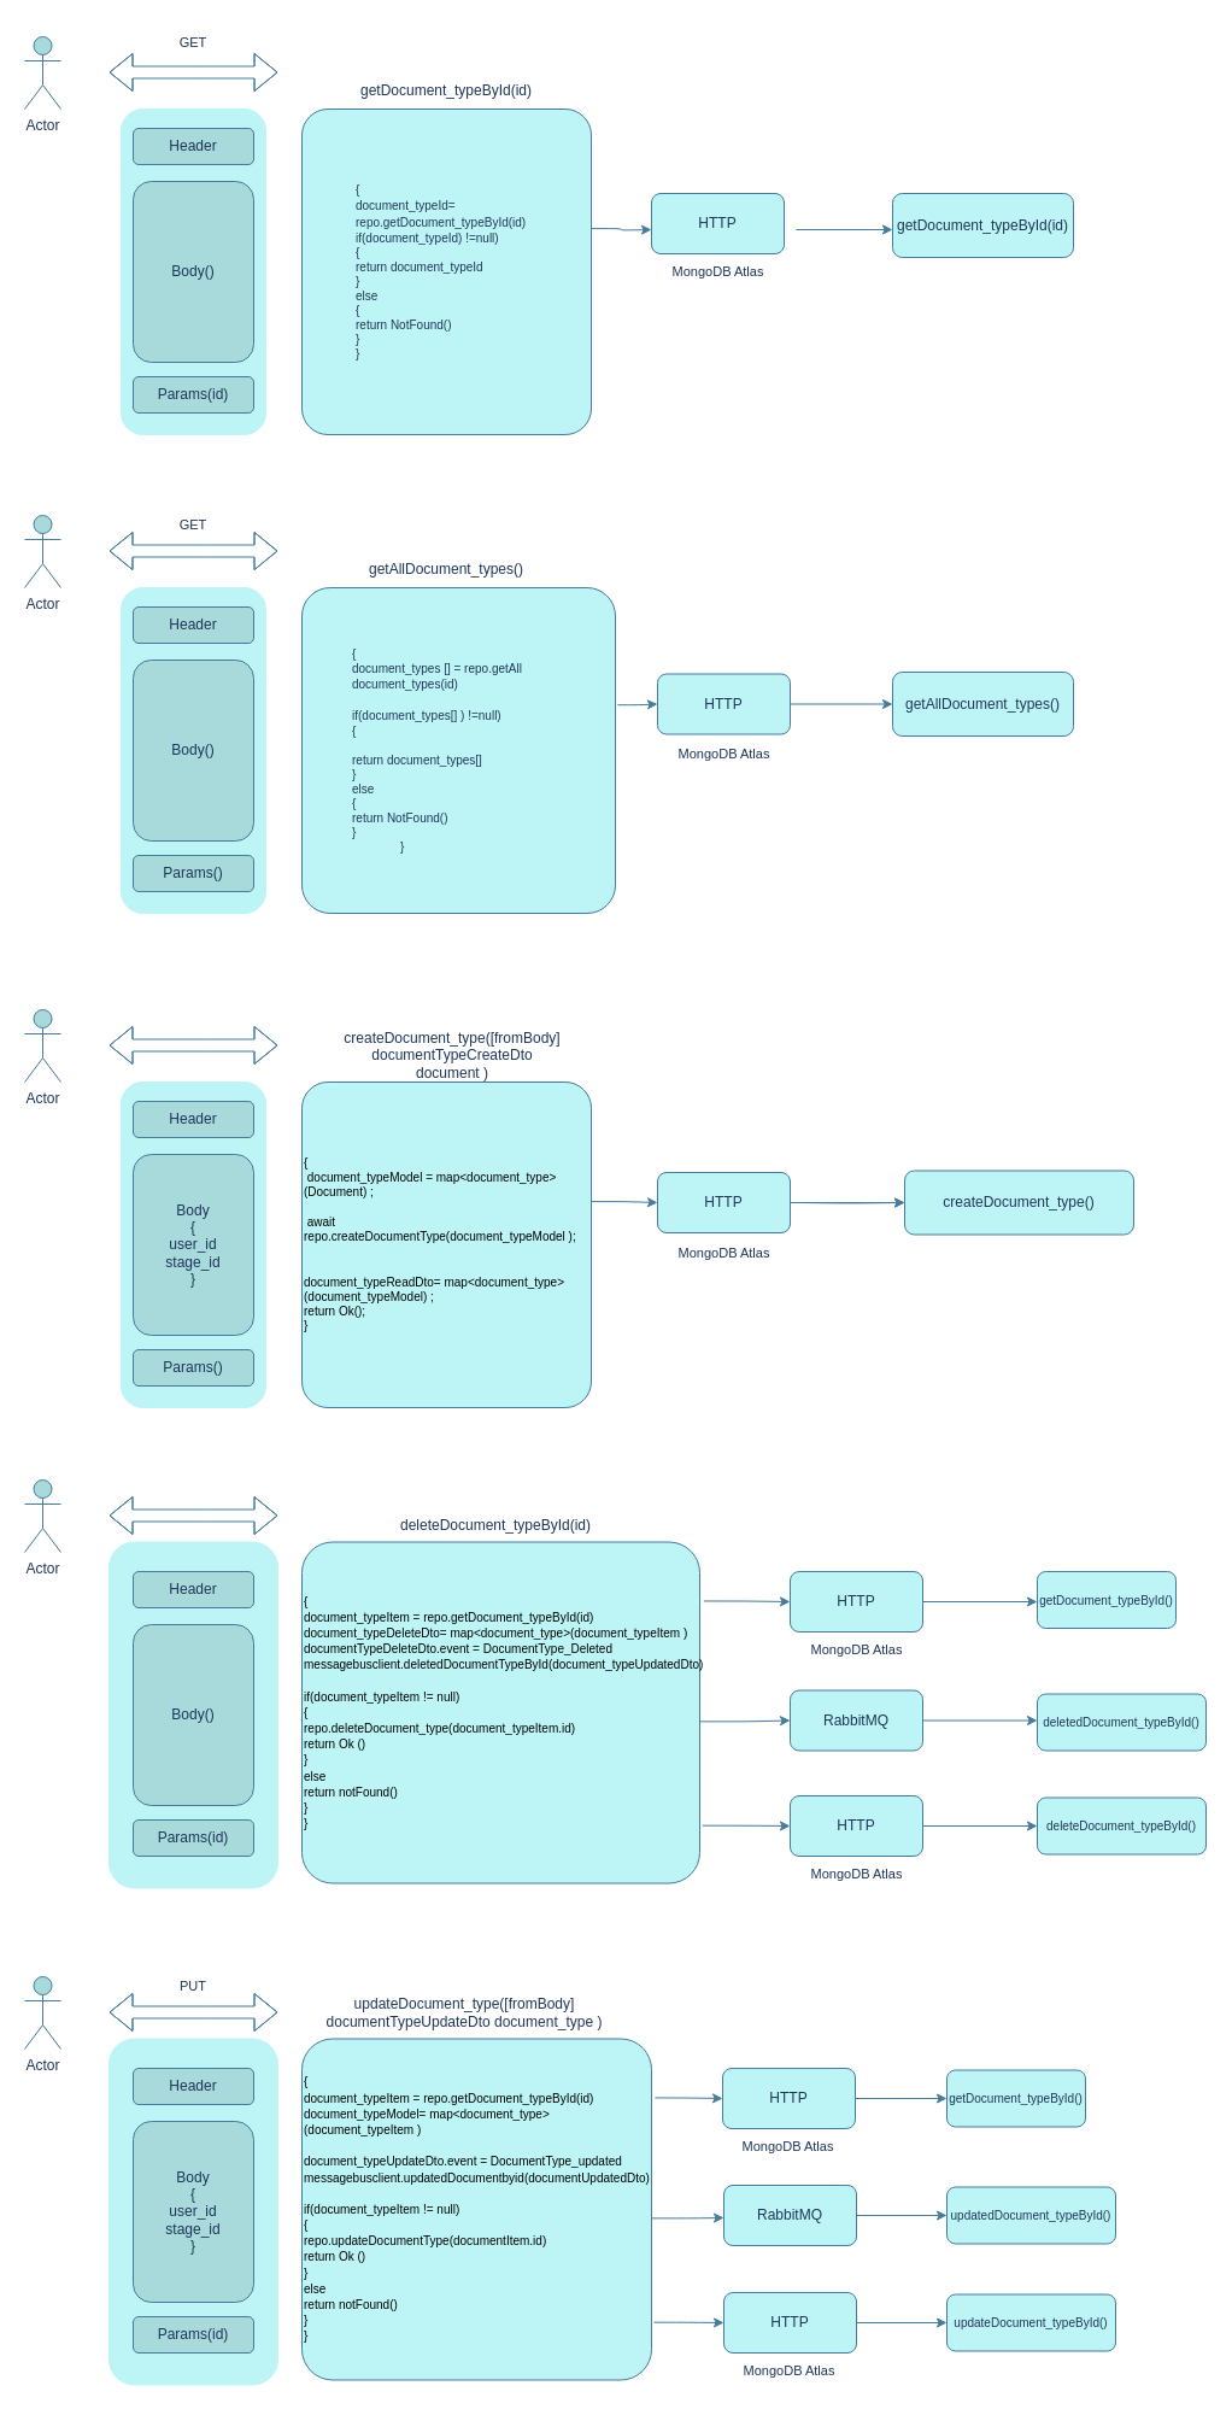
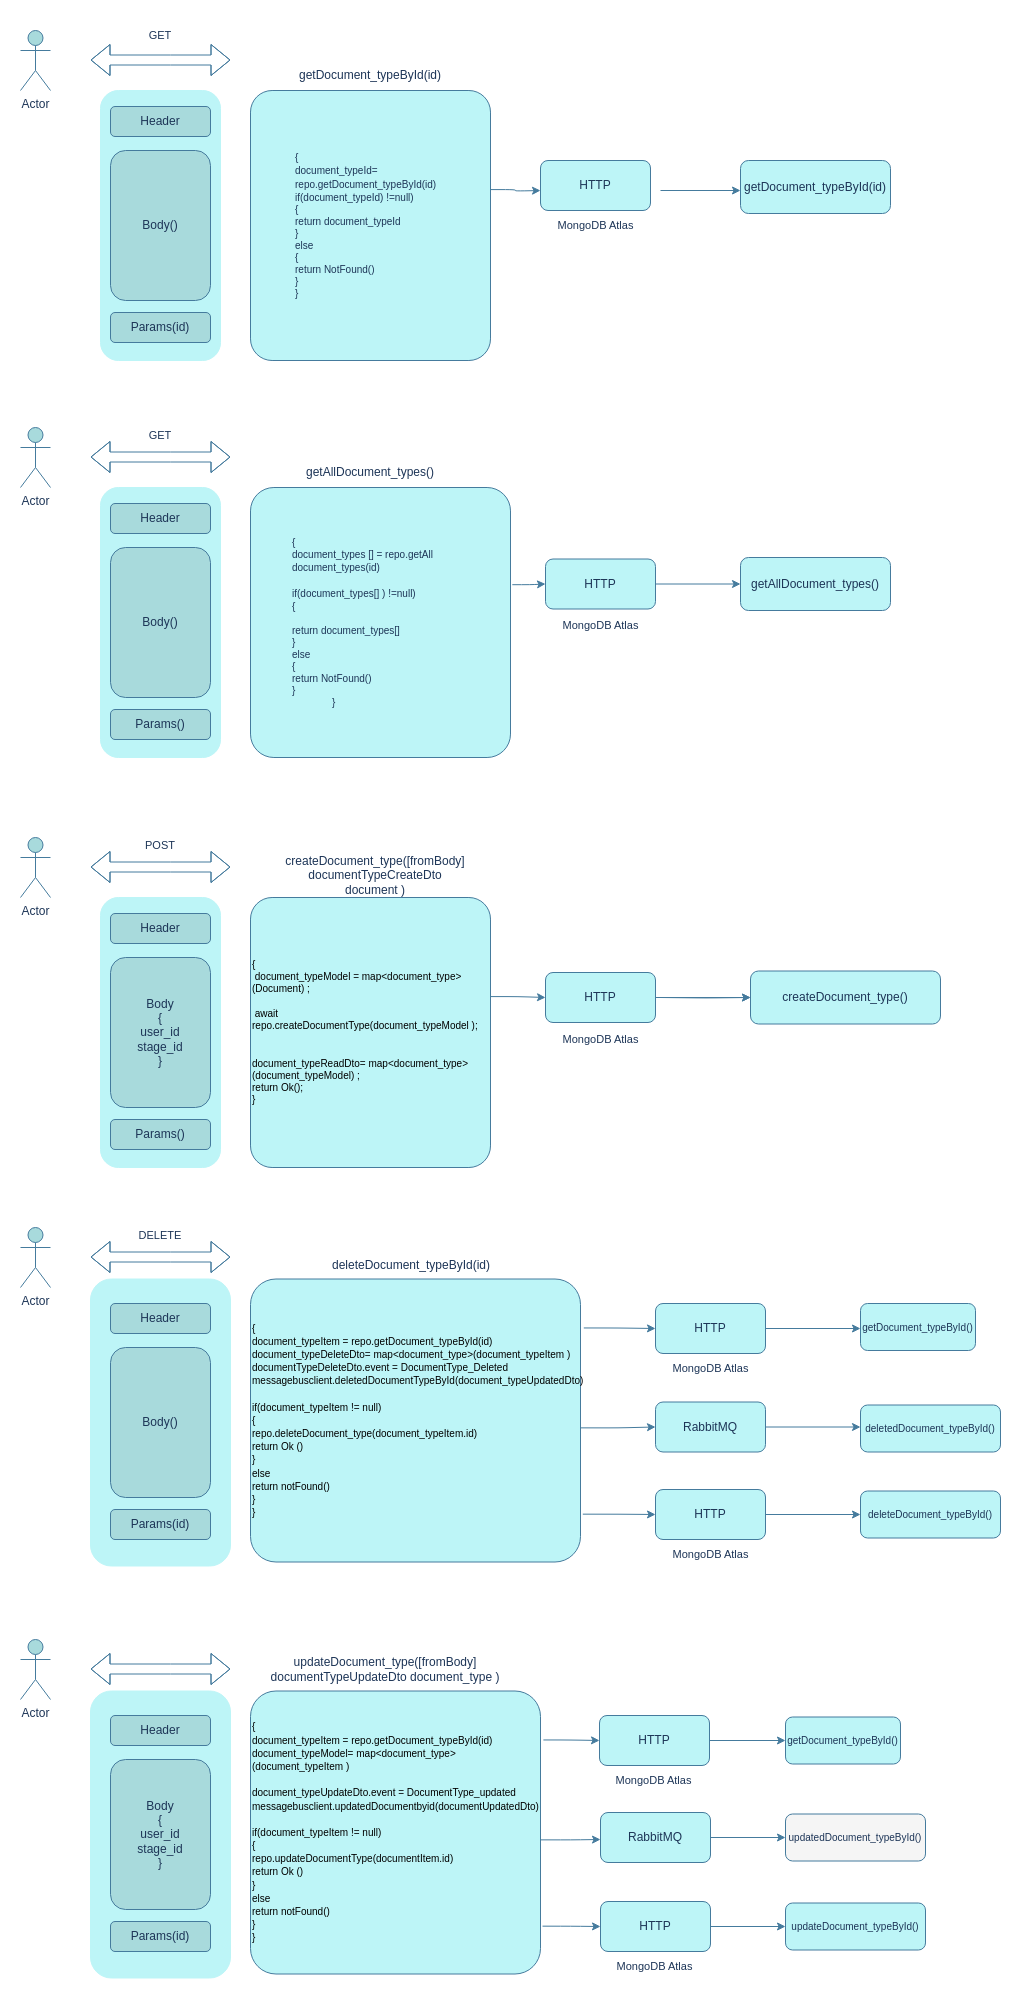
+ <mxCell id="37" value="POST" style="text;html=1;strokeColor=none;fillColor=none;align=center;verticalAlign=middle;whiteSpace=wrap;rounded=0;fontSize=11;fontColor=#1D3557;" vertex="1" parent="1"><mxGeometry x="130" y="830" width="60" height="30" as="geometry" /></mxCell>
+ <mxCell id="52" value="DELETE" style="text;html=1;strokeColor=none;fillColor=none;align=center;verticalAlign=middle;whiteSpace=wrap;rounded=0;fontSize=11;fontColor=#1D3557;" vertex="1" parent="1"><mxGeometry x="130" y="1220" width="60" height="30" as="geometry" /></mxCell>
- <mxCell id="79" value="PUT" style="text;html=1;strokeColor=none;fillColor=none;align=center;verticalAlign=middle;whiteSpace=wrap;rounded=0;fontSize=11;fontColor=#1D3557;" vertex="1" parent="1"><mxGeometry x="130" y="1632" width="60" height="30" as="geometry" /></mxCell>
- <mxCell id="85" value="&lt;font style=&quot;font-size: 10px;&quot;&gt;updatedDocument_typeById()&lt;/font&gt;" style="whiteSpace=wrap;html=1;fillColor=#BDF5F7;strokeColor=#457B9D;fontColor=#1D3557;rounded=1;" vertex="1" parent="1"><mxGeometry x="785" y="1813.5" width="140" height="47" as="geometry" /></mxCell>
+ <mxCell id="85" value="&lt;font style=&quot;font-size: 10px;&quot;&gt;updatedDocument_typeById()&lt;/font&gt;" style="whiteSpace=wrap;html=1;fillColor=#f5f5f5;strokeColor=#457B9D;fontColor=#1D3557;rounded=1;" vertex="1" parent="1"><mxGeometry x="785" y="1813.5" width="140" height="47" as="geometry" /></mxCell>
